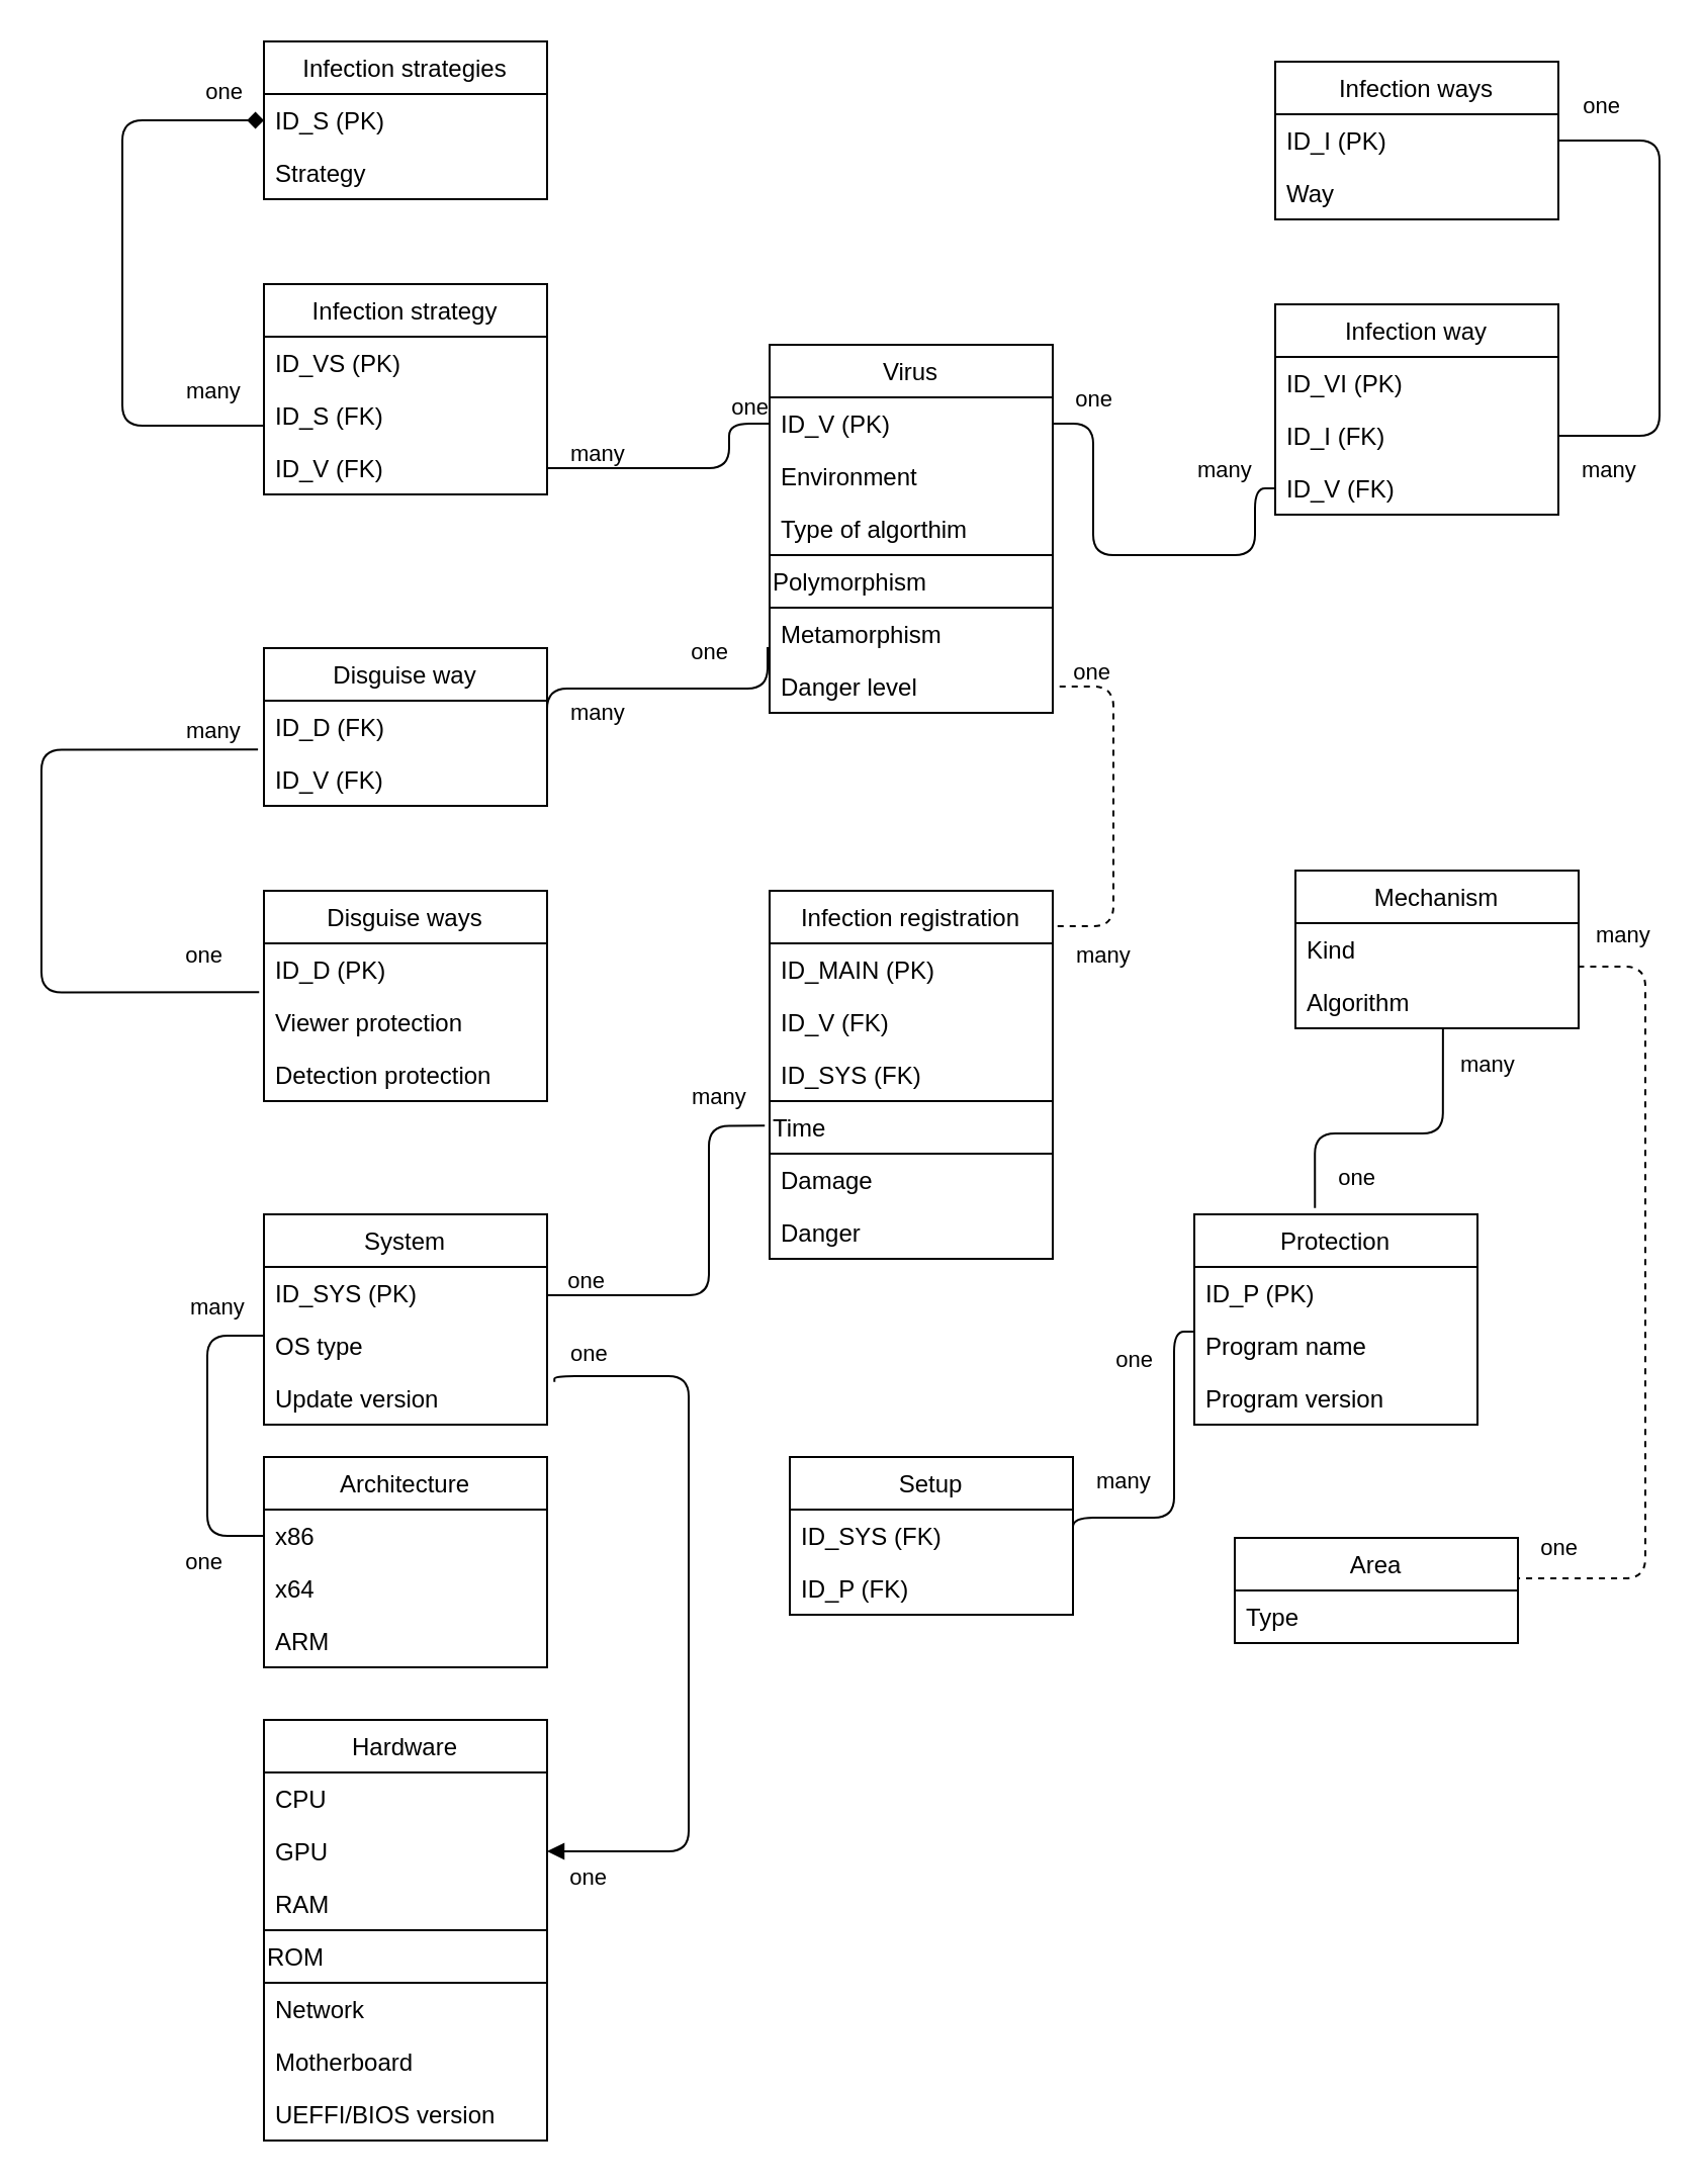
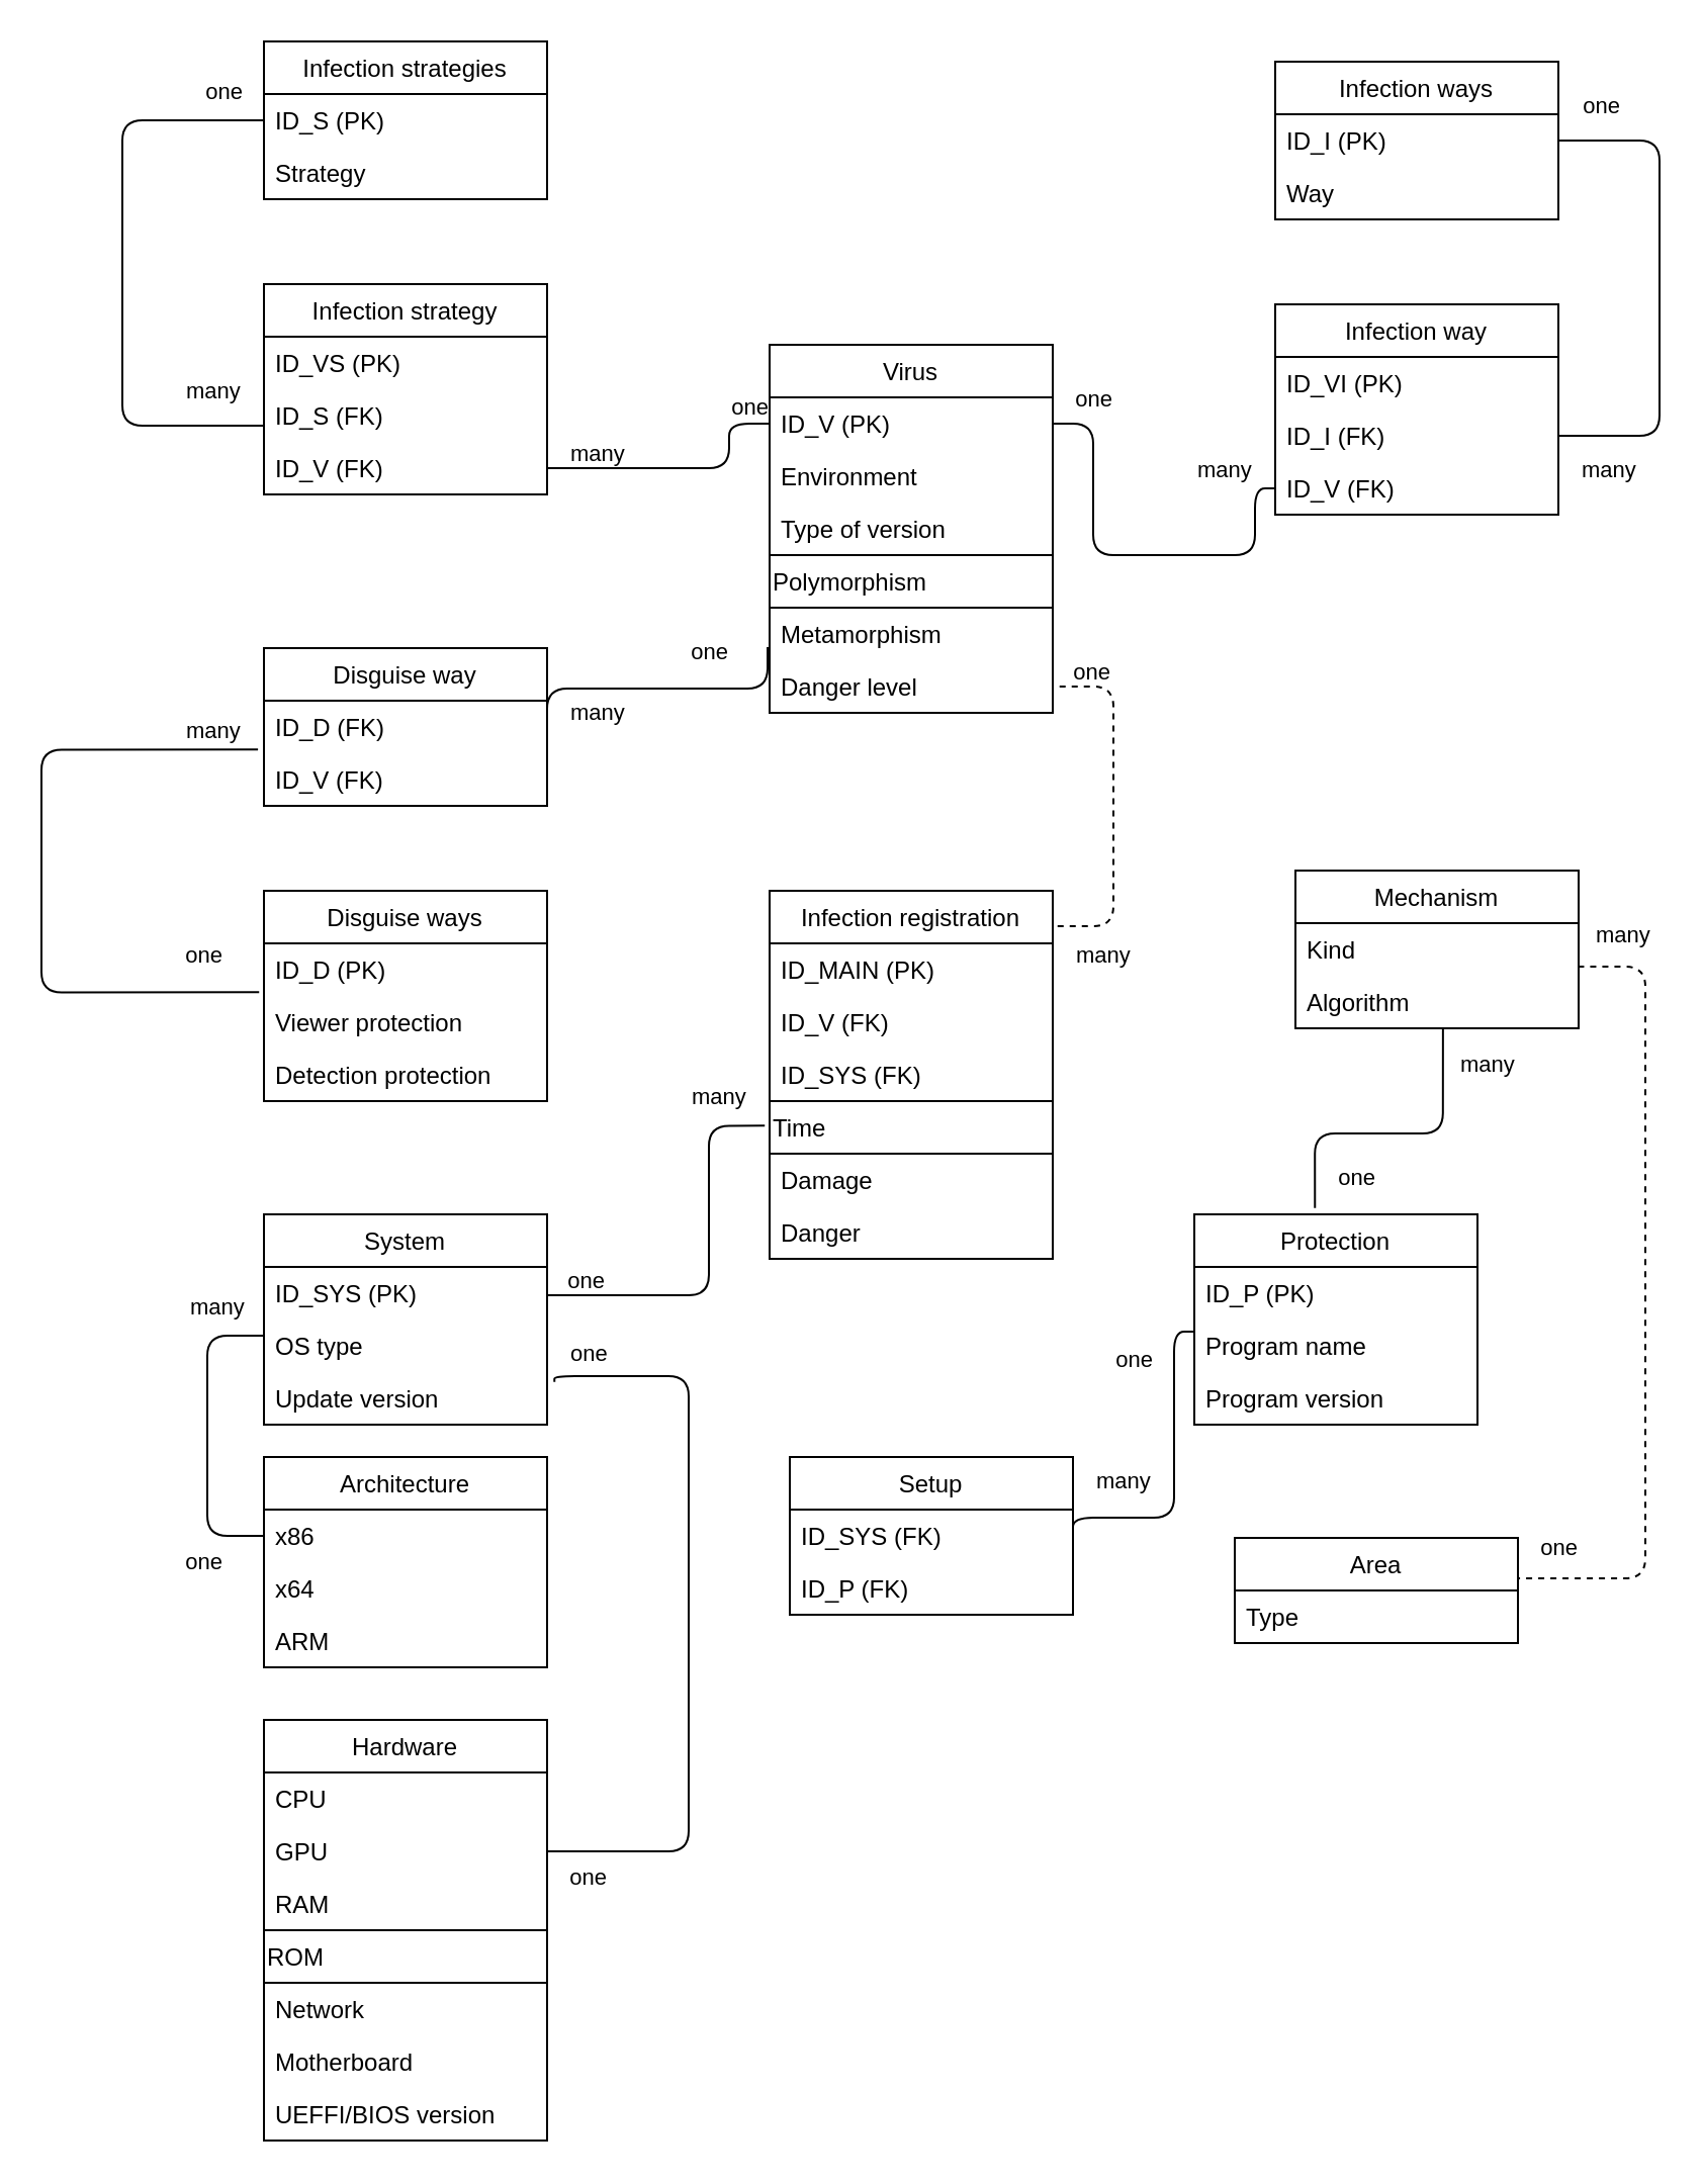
- <mxCell id="21" value="" style="endArrow=diamond;html=1;edgeStyle=orthogonalEdgeStyle;strokeColor=#000000;exitX=0;exitY=0.692;exitDx=0;exitDy=0;exitPerimeter=0;" parent="1" source="98" target="10" edge="1"><mxGeometry relative="1" as="geometry"><mxPoint x="130" y="199" as="sourcePoint" /><mxPoint x="390.28" y="285.508" as="targetPoint" /><Array as="points"><mxPoint x="60" y="210" /><mxPoint x="60" y="59" /></Array></mxGeometry></mxCell>
+ <mxCell id="21" value="" style="endArrow=none;html=1;edgeStyle=orthogonalEdgeStyle;strokeColor=#000000;exitX=0;exitY=0.692;exitDx=0;exitDy=0;exitPerimeter=0;" parent="1" source="98" target="10" edge="1"><mxGeometry relative="1" as="geometry"><mxPoint x="130" y="199" as="sourcePoint" /><mxPoint x="390.28" y="285.508" as="targetPoint" /><Array as="points"><mxPoint x="60" y="210" /><mxPoint x="60" y="59" /></Array></mxGeometry></mxCell>
- <mxCell id="5" value="Type of algorthim" style="text;strokeColor=none;fillColor=none;align=left;verticalAlign=top;spacingLeft=4;spacingRight=4;overflow=hidden;rotatable=0;points=[[0,0.5],[1,0.5]];portConstraint=eastwest;" parent="2" vertex="1"><mxGeometry y="78" width="140" height="26" as="geometry" /></mxCell>
+ <mxCell id="5" value="Type of version" style="text;strokeColor=none;fillColor=none;align=left;verticalAlign=top;spacingLeft=4;spacingRight=4;overflow=hidden;rotatable=0;points=[[0,0.5],[1,0.5]];portConstraint=eastwest;" parent="2" vertex="1"><mxGeometry y="78" width="140" height="26" as="geometry" /></mxCell>
- <mxCell id="72" value="" style="endArrow=block;html=1;edgeStyle=orthogonalEdgeStyle;strokeColor=#000000;entryX=1;entryY=0.5;entryDx=0;entryDy=0;exitX=1.026;exitY=0.186;exitDx=0;exitDy=0;exitPerimeter=0;" parent="1" source="53" target="63" edge="1"><mxGeometry relative="1" as="geometry"><mxPoint x="368" y="679.998" as="sourcePoint" /><mxPoint x="368" y="779" as="targetPoint" /><Array as="points"><mxPoint x="274" y="680" /><mxPoint x="340" y="680" /><mxPoint x="340" y="915" /></Array></mxGeometry></mxCell>
+ <mxCell id="72" value="" style="endArrow=none;html=1;edgeStyle=orthogonalEdgeStyle;strokeColor=#000000;entryX=1;entryY=0.5;entryDx=0;entryDy=0;exitX=1.026;exitY=0.186;exitDx=0;exitDy=0;exitPerimeter=0;" parent="1" source="53" target="63" edge="1"><mxGeometry relative="1" as="geometry"><mxPoint x="368" y="679.998" as="sourcePoint" /><mxPoint x="368" y="779" as="targetPoint" /><Array as="points"><mxPoint x="274" y="680" /><mxPoint x="340" y="680" /><mxPoint x="340" y="915" /></Array></mxGeometry></mxCell>
